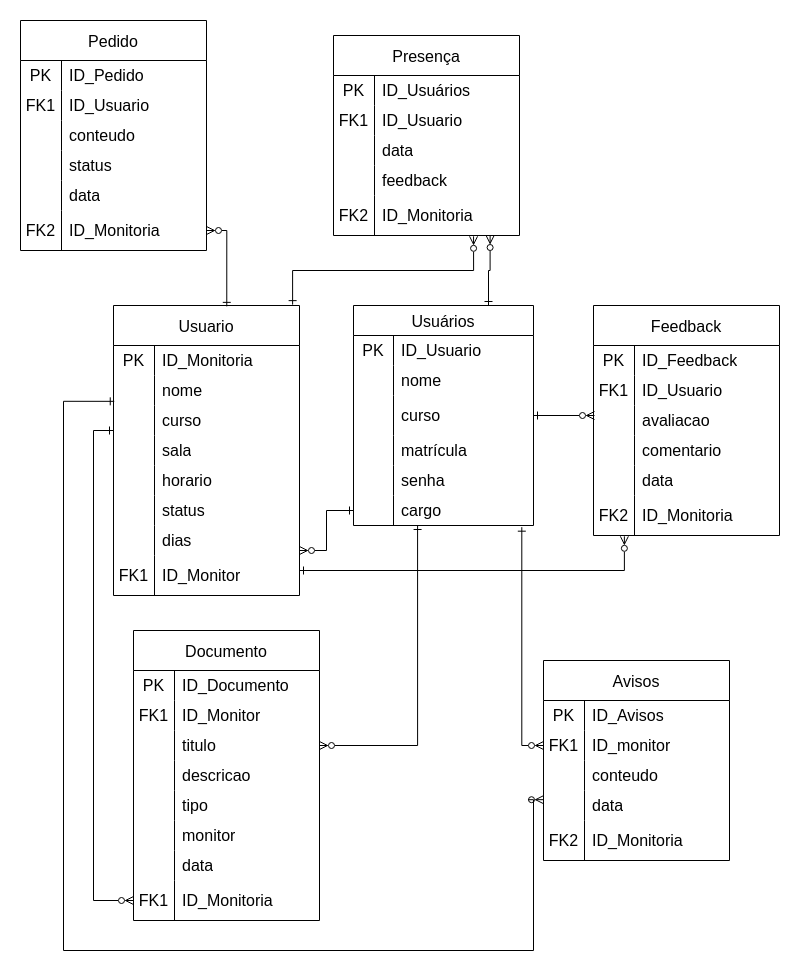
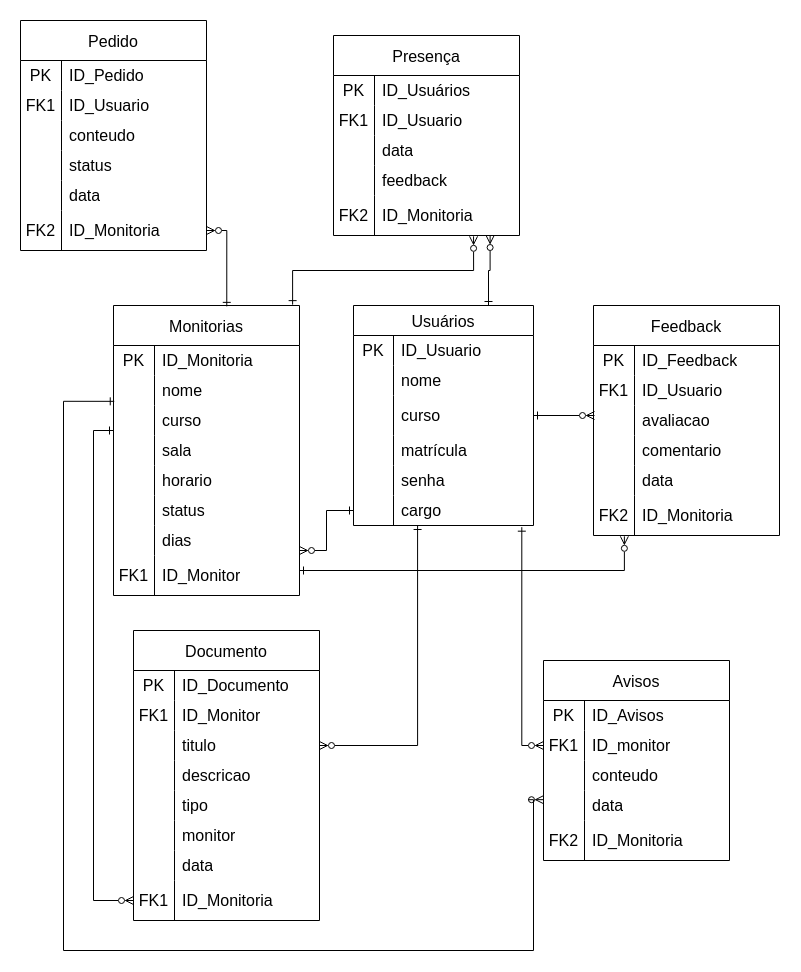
- <mxCell id="21" value="Usuario" style="shape=table;startSize=40;container=1;collapsible=0;childLayout=tableLayout;fixedRows=1;rowLines=0;fontStyle=0;strokeColor=default;fontSize=16;" parent="1" vertex="1"><mxGeometry x="113" y="305" width="186" height="290" as="geometry" /></mxCell>
+ <mxCell id="21" value="Monitorias" style="shape=table;startSize=40;container=1;collapsible=0;childLayout=tableLayout;fixedRows=1;rowLines=0;fontStyle=0;strokeColor=default;fontSize=16;" parent="1" vertex="1"><mxGeometry x="113" y="305" width="186" height="290" as="geometry" /></mxCell>
